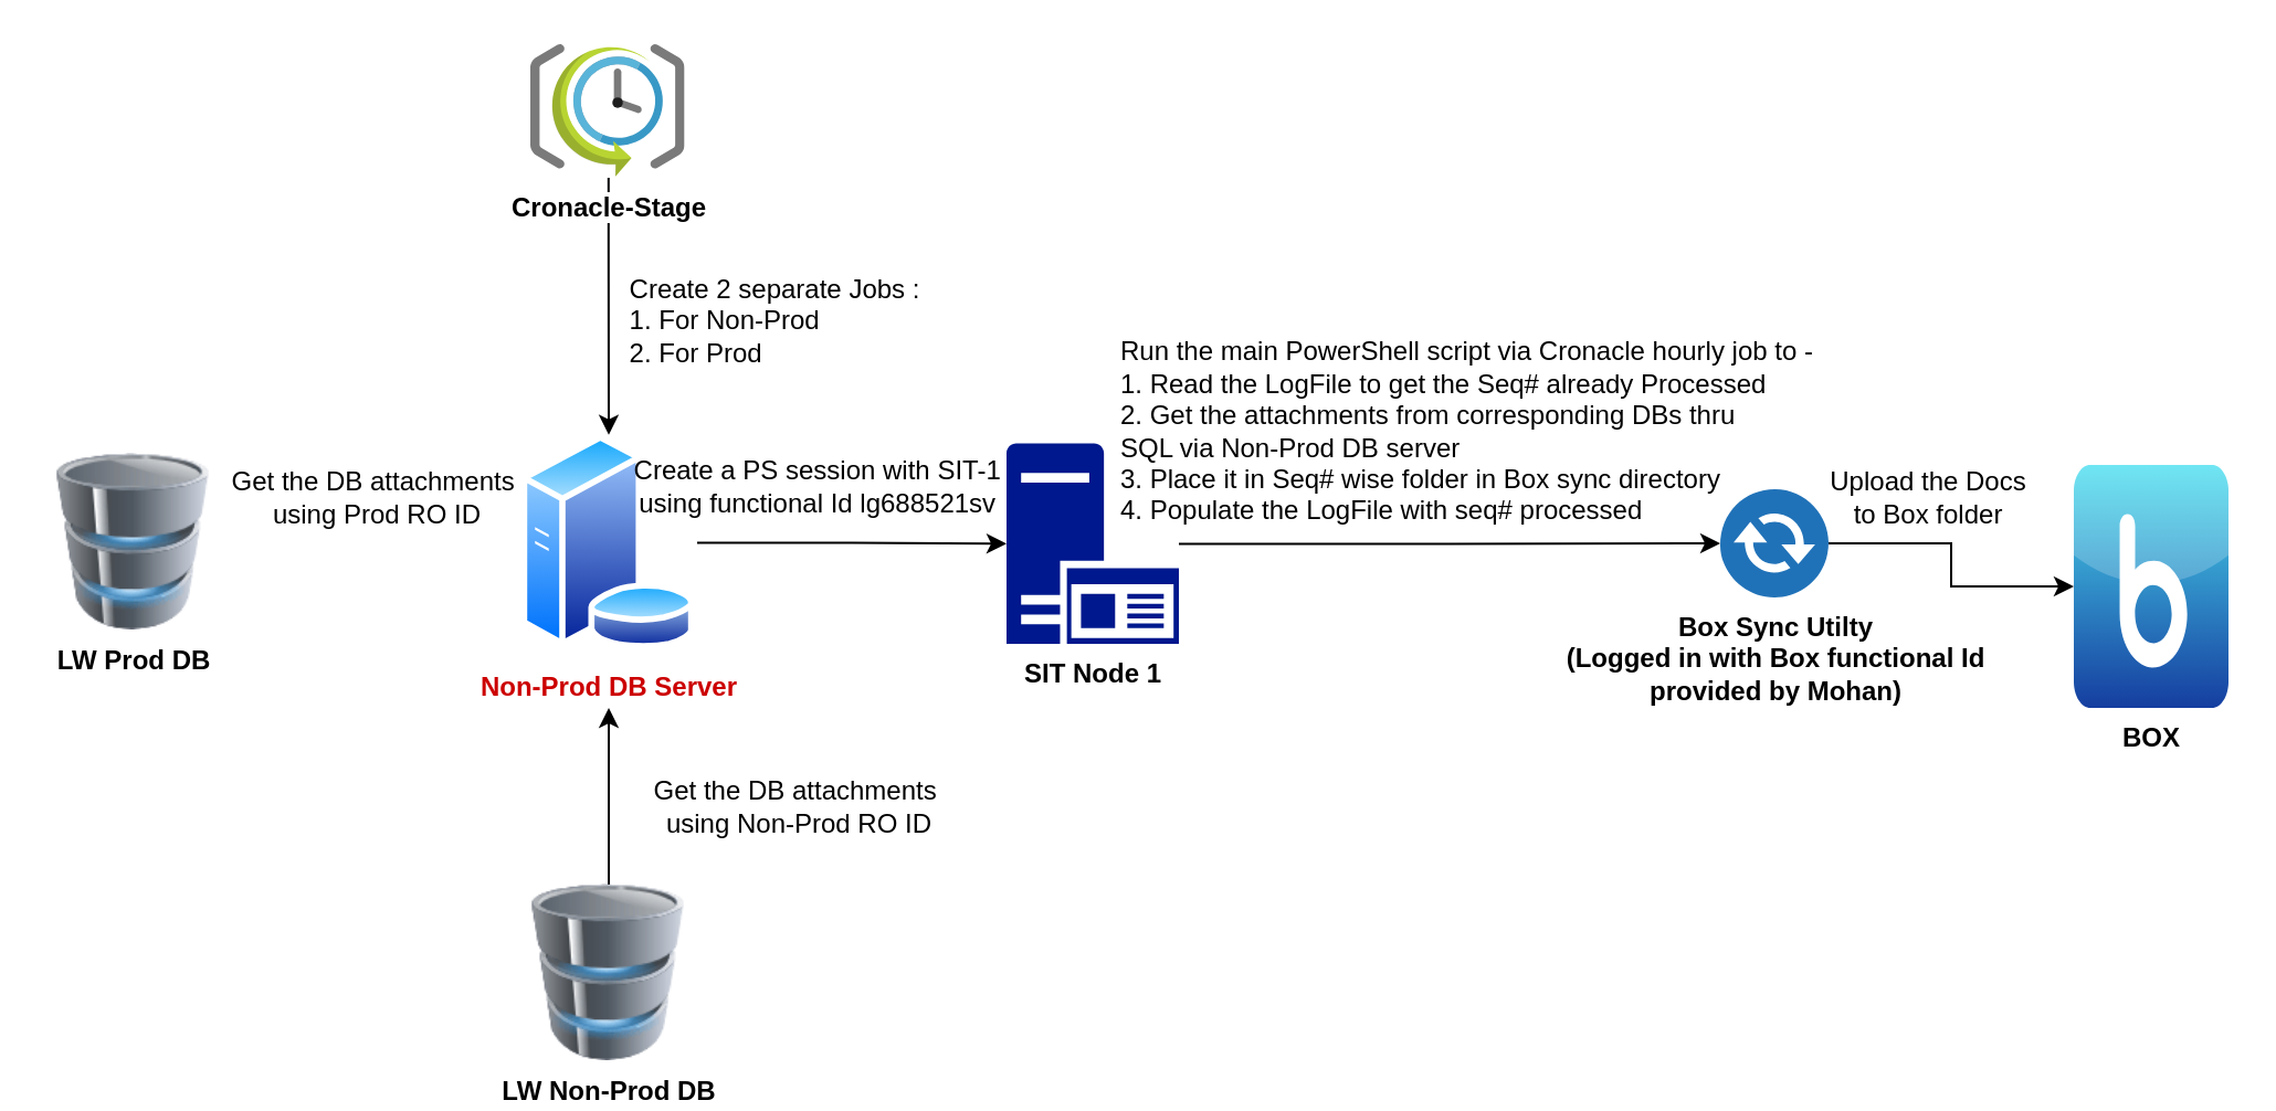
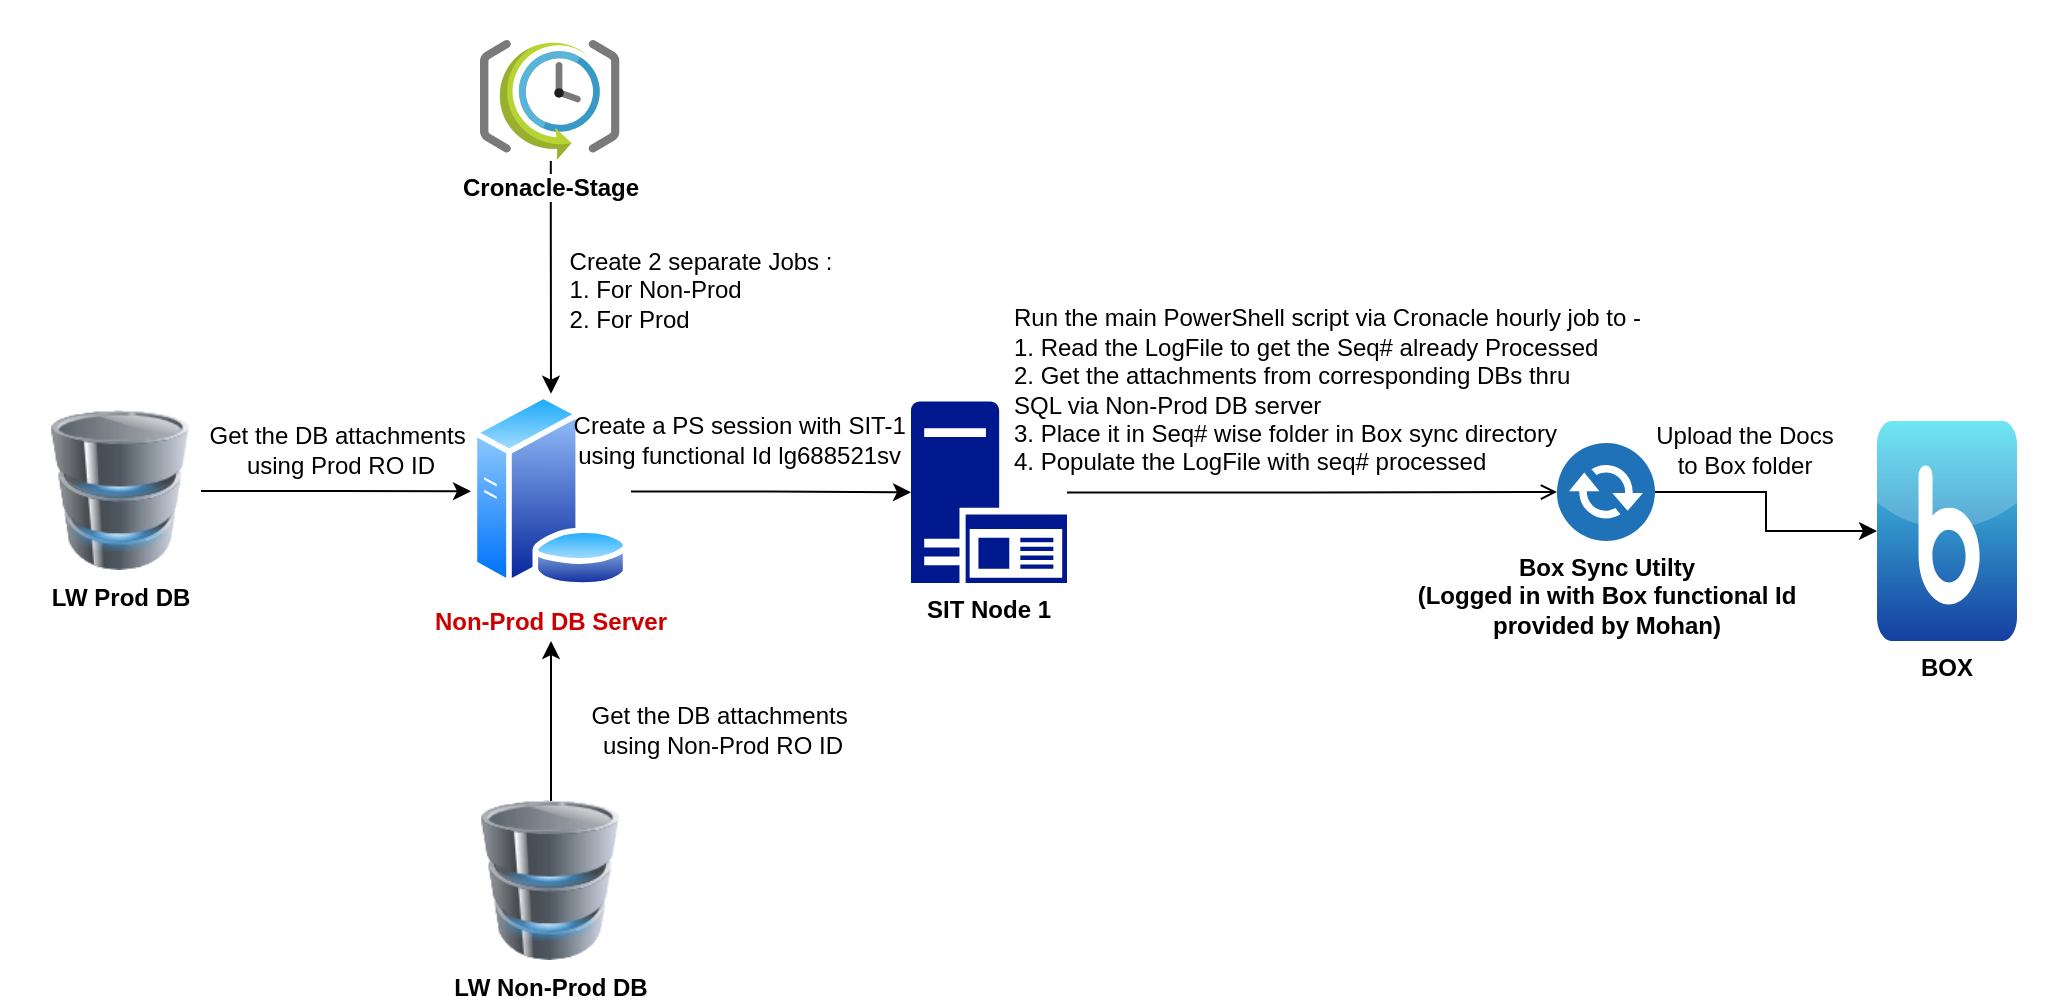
+ <mxCell id="10" style="edgeStyle=orthogonalEdgeStyle;rounded=0;orthogonalLoop=1;jettySize=auto;html=1;entryX=0;entryY=0.5;entryDx=0;entryDy=0;" edge="1" parent="1" source="11" target="9"><mxGeometry relative="1" as="geometry" /></mxCell>
- <mxCell id="6" style="edgeStyle=orthogonalEdgeStyle;rounded=0;orthogonalLoop=1;jettySize=auto;html=1;" edge="1" parent="1" source="7" target="5"><mxGeometry relative="1" as="geometry" /></mxCell>
+ <mxCell id="6" style="edgeStyle=orthogonalEdgeStyle;rounded=0;orthogonalLoop=1;jettySize=auto;html=1;endArrow=open;" edge="1" parent="1" source="7" target="5"><mxGeometry relative="1" as="geometry" /></mxCell>
